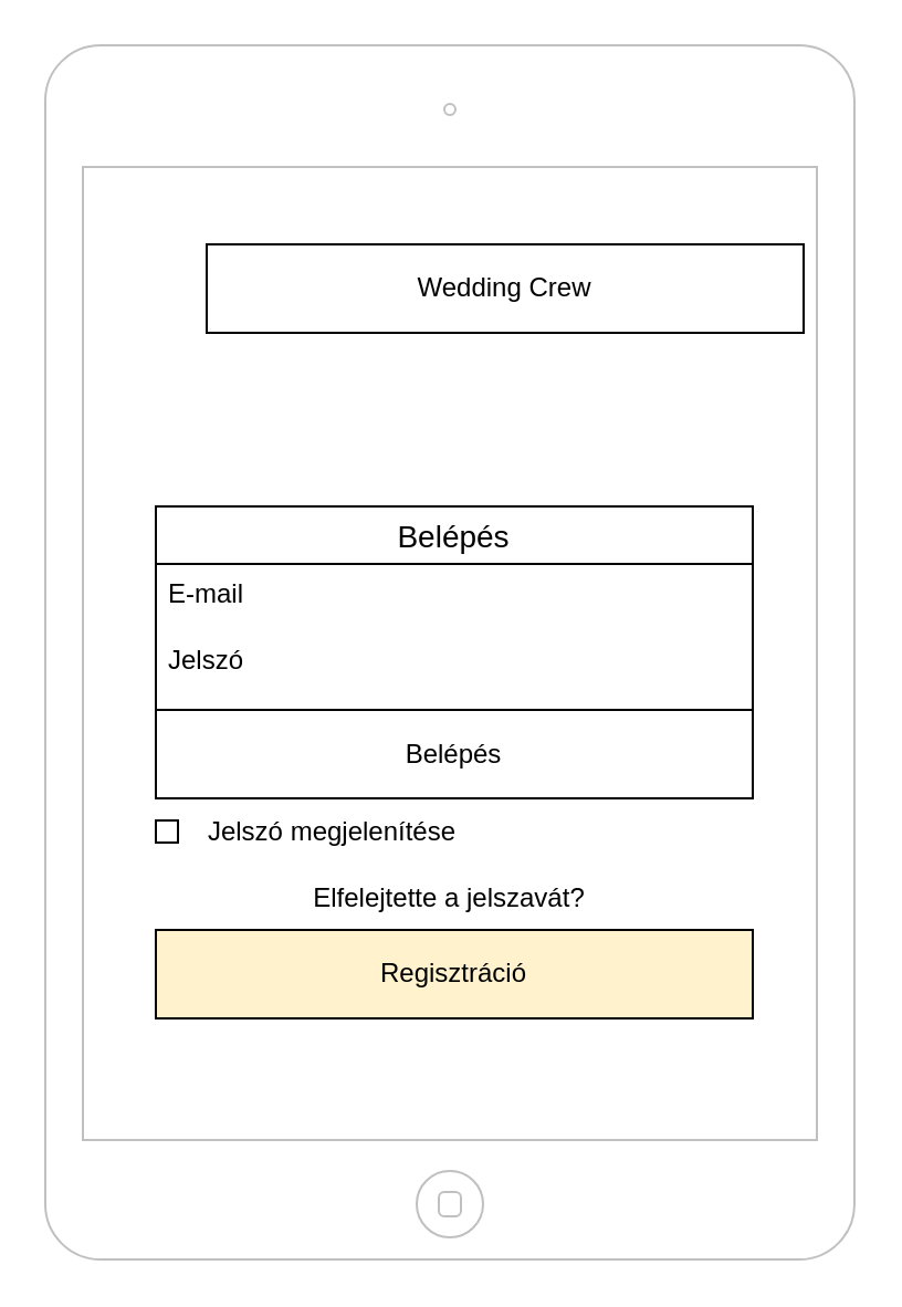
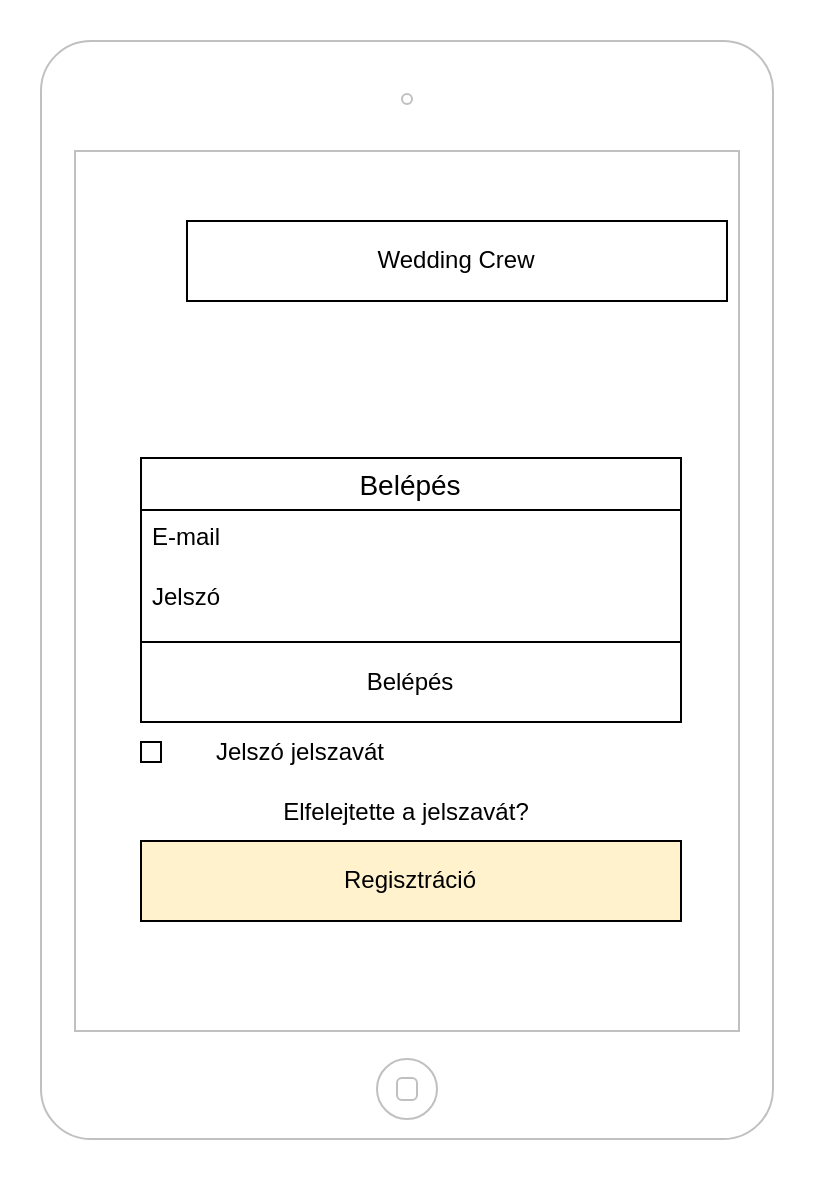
- <mxCell id="10" value="Jelszó megjelenítése" style="text;html=1;strokeColor=none;fillColor=none;align=center;verticalAlign=middle;whiteSpace=wrap;rounded=0;" vertex="1" parent="1"><mxGeometry x="80" y="360.5" width="140" height="30" as="geometry" /></mxCell>
+ <mxCell id="10" value="Jelszó jelszavát" style="text;html=1;strokeColor=none;fillColor=none;align=center;verticalAlign=middle;whiteSpace=wrap;rounded=0;" vertex="1" parent="1"><mxGeometry x="80" y="360.5" width="140" height="30" as="geometry" /></mxCell>
